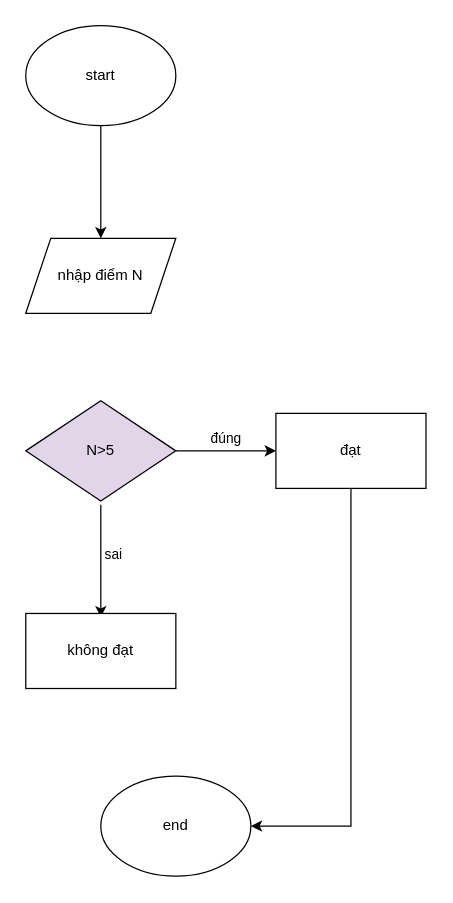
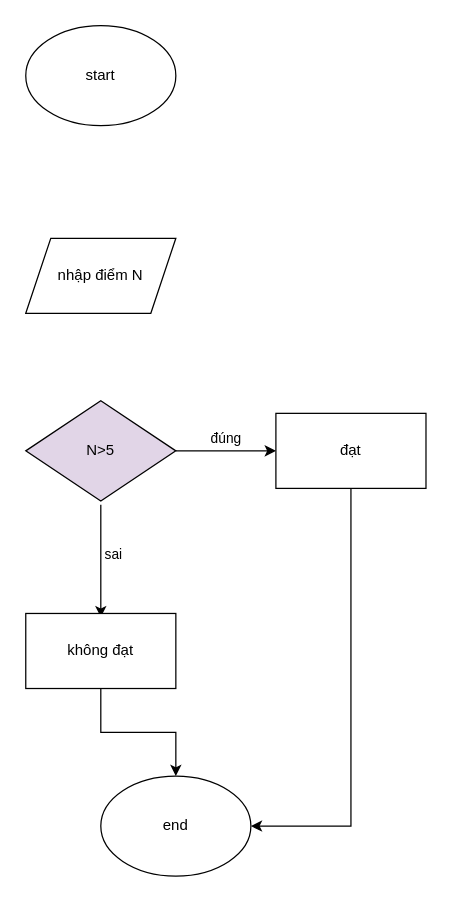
- <mxCell id="2" value="" style="edgeStyle=orthogonalEdgeStyle;rounded=0;orthogonalLoop=1;jettySize=auto;html=1;" edge="1" parent="1" source="3" target="4"><mxGeometry relative="1" as="geometry" /></mxCell>
+ <mxCell id="10" value="" style="edgeStyle=orthogonalEdgeStyle;rounded=0;orthogonalLoop=1;jettySize=auto;html=1;" edge="1" parent="1" source="11" target="12"><mxGeometry relative="1" as="geometry" /></mxCell>
